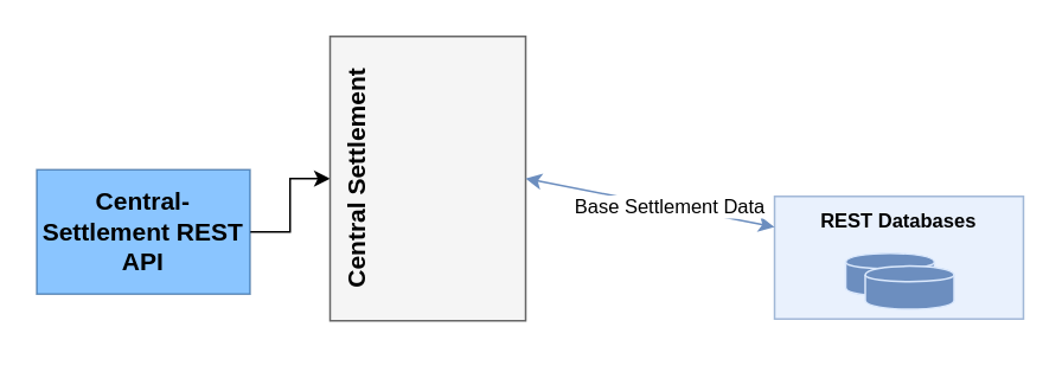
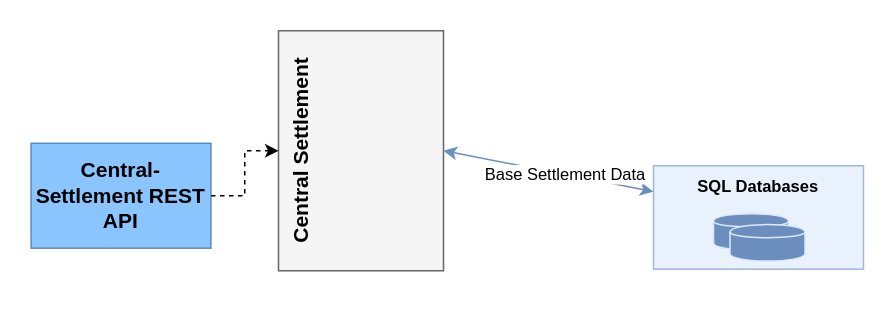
- <mxCell id="5" style="edgeStyle=orthogonalEdgeStyle;rounded=0;orthogonalLoop=1;jettySize=auto;html=1;exitX=1;exitY=0.5;exitDx=0;exitDy=0;fontSize=10;fontColor=#000000;startArrow=none;startFill=0;endArrow=classic;endFill=1;strokeColor=#000000;fillColor=#dae8fc;entryX=0;entryY=0.5;entryDx=0;entryDy=0;" parent="1" target="7" edge="1" source="6"><mxGeometry relative="1" as="geometry"><mxPoint x="-31" y="129.75" as="sourcePoint" /><mxPoint x="35" y="129.75" as="targetPoint" /></mxGeometry></mxCell>
+ <mxCell id="5" style="edgeStyle=orthogonalEdgeStyle;rounded=0;orthogonalLoop=1;jettySize=auto;html=1;exitX=1;exitY=0.5;exitDx=0;exitDy=0;fontSize=10;fontColor=#000000;startArrow=none;startFill=0;endArrow=classic;endFill=1;strokeColor=#000000;fillColor=#dae8fc;entryX=0;entryY=0.5;entryDx=0;entryDy=0;dashed=1;" parent="1" target="7" edge="1" source="6"><mxGeometry relative="1" as="geometry"><mxPoint x="-31" y="129.75" as="sourcePoint" /><mxPoint x="35" y="129.75" as="targetPoint" /></mxGeometry></mxCell>
- <mxCell id="4" value="REST Databases" style="text;html=1;strokeColor=none;fillColor=none;align=center;verticalAlign=middle;whiteSpace=wrap;rounded=0;opacity=60;fontSize=11;fontStyle=1;labelBackgroundColor=none;" parent="1" vertex="1"><mxGeometry x="435" y="114" width="140" height="20" as="geometry" /></mxCell>
+ <mxCell id="4" value="SQL Databases" style="text;html=1;strokeColor=none;fillColor=none;align=center;verticalAlign=middle;whiteSpace=wrap;rounded=0;opacity=60;fontSize=11;fontStyle=1;labelBackgroundColor=none;" parent="1" vertex="1"><mxGeometry x="435" y="114" width="140" height="20" as="geometry" /></mxCell>
